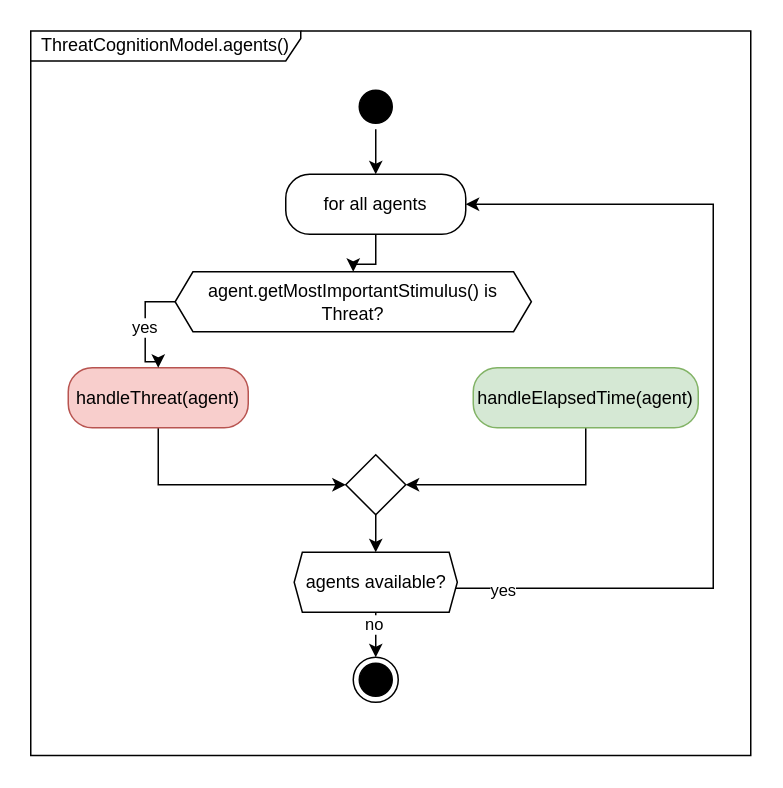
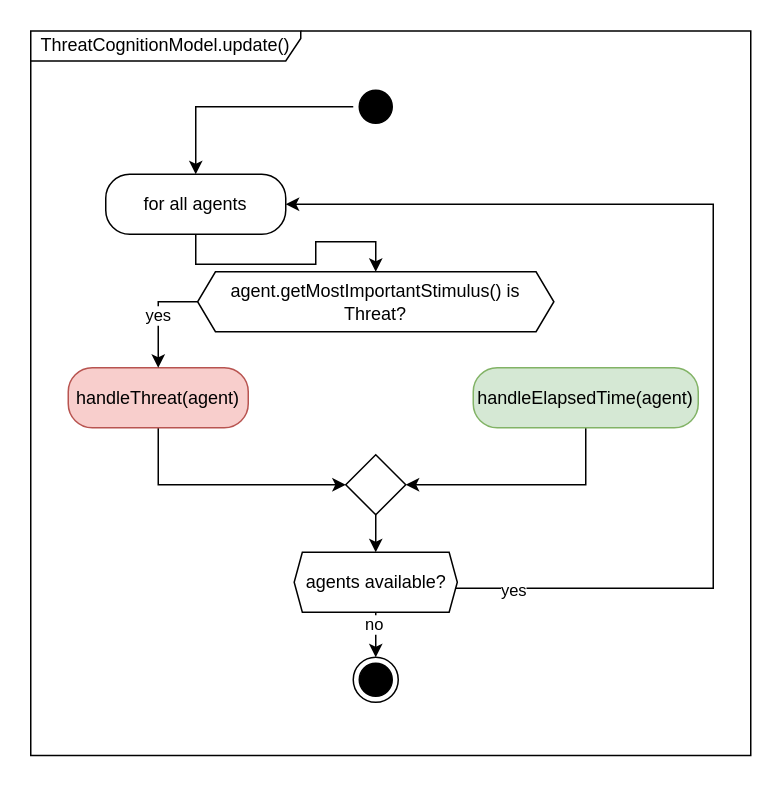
- <mxCell id="2" value="ThreatCognitionModel.agents()" style="shape=umlFrame;whiteSpace=wrap;html=1;strokeColor=#000000;width=180;height=20;shadow=0;" parent="1" vertex="1"><mxGeometry x="20" y="20" width="480" height="483" as="geometry" /></mxCell>
+ <mxCell id="2" value="ThreatCognitionModel.update()" style="shape=umlFrame;whiteSpace=wrap;html=1;strokeColor=#000000;width=180;height=20;shadow=0;" parent="1" vertex="1"><mxGeometry x="20" y="20" width="480" height="483" as="geometry" /></mxCell>
- <mxCell id="6" value="for all agents" style="rounded=1;whiteSpace=wrap;html=1;arcSize=40;labelBorderColor=none;shadow=0;flipV=1;" parent="1" vertex="1"><mxGeometry x="190" y="115.5" width="120" height="40" as="geometry" /></mxCell>
+ <mxCell id="6" value="for all agents" style="rounded=1;whiteSpace=wrap;html=1;arcSize=40;labelBorderColor=none;shadow=0;flipV=1;" parent="1" vertex="1"><mxGeometry x="70" y="115.5" width="120" height="40" as="geometry" /></mxCell>
- <mxCell id="11" value="&lt;span&gt;agent.getMostImportantStimulus() is&lt;br&gt;Threat?&lt;/span&gt;" style="shape=hexagon;html=1;whiteSpace=wrap;perimeter=hexagonPerimeter;rounded=0;shadow=0;size=0.05;flipV=1;" parent="1" vertex="1"><mxGeometry x="116.25" y="180.5" width="237.5" height="40" as="geometry" /></mxCell>
+ <mxCell id="11" value="&lt;span&gt;agent.getMostImportantStimulus() is&lt;br&gt;Threat?&lt;/span&gt;" style="shape=hexagon;html=1;whiteSpace=wrap;perimeter=hexagonPerimeter;rounded=0;shadow=0;size=0.05;flipV=1;" parent="1" vertex="1"><mxGeometry x="131.25" y="180.5" width="237.5" height="40" as="geometry" /></mxCell>
